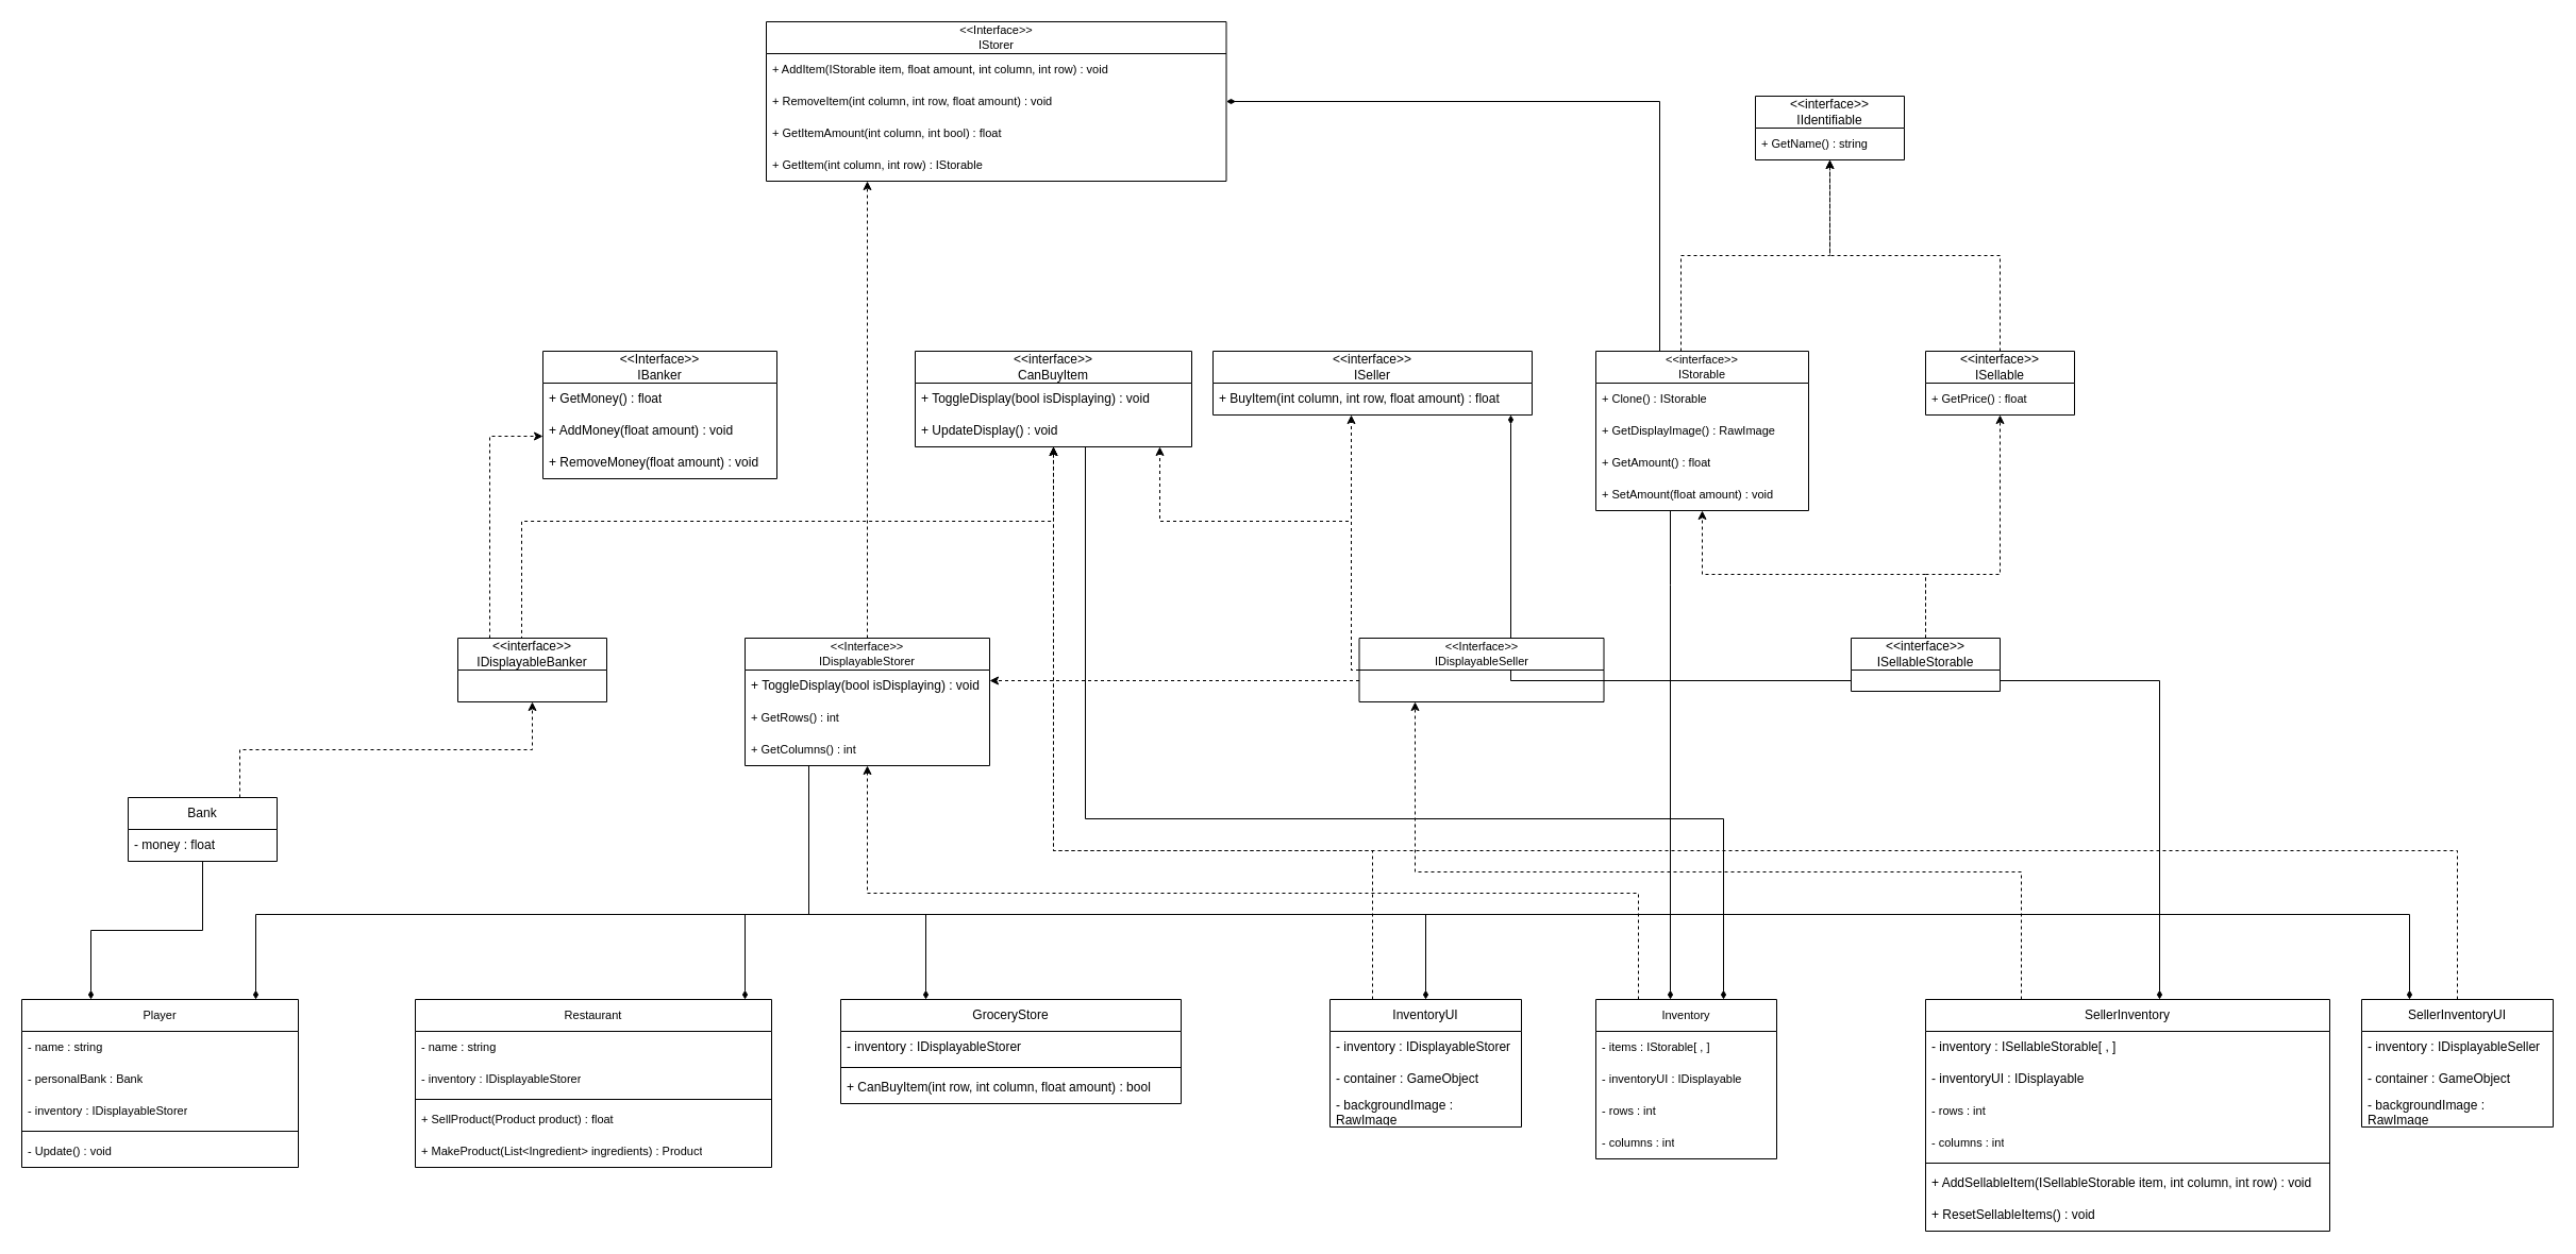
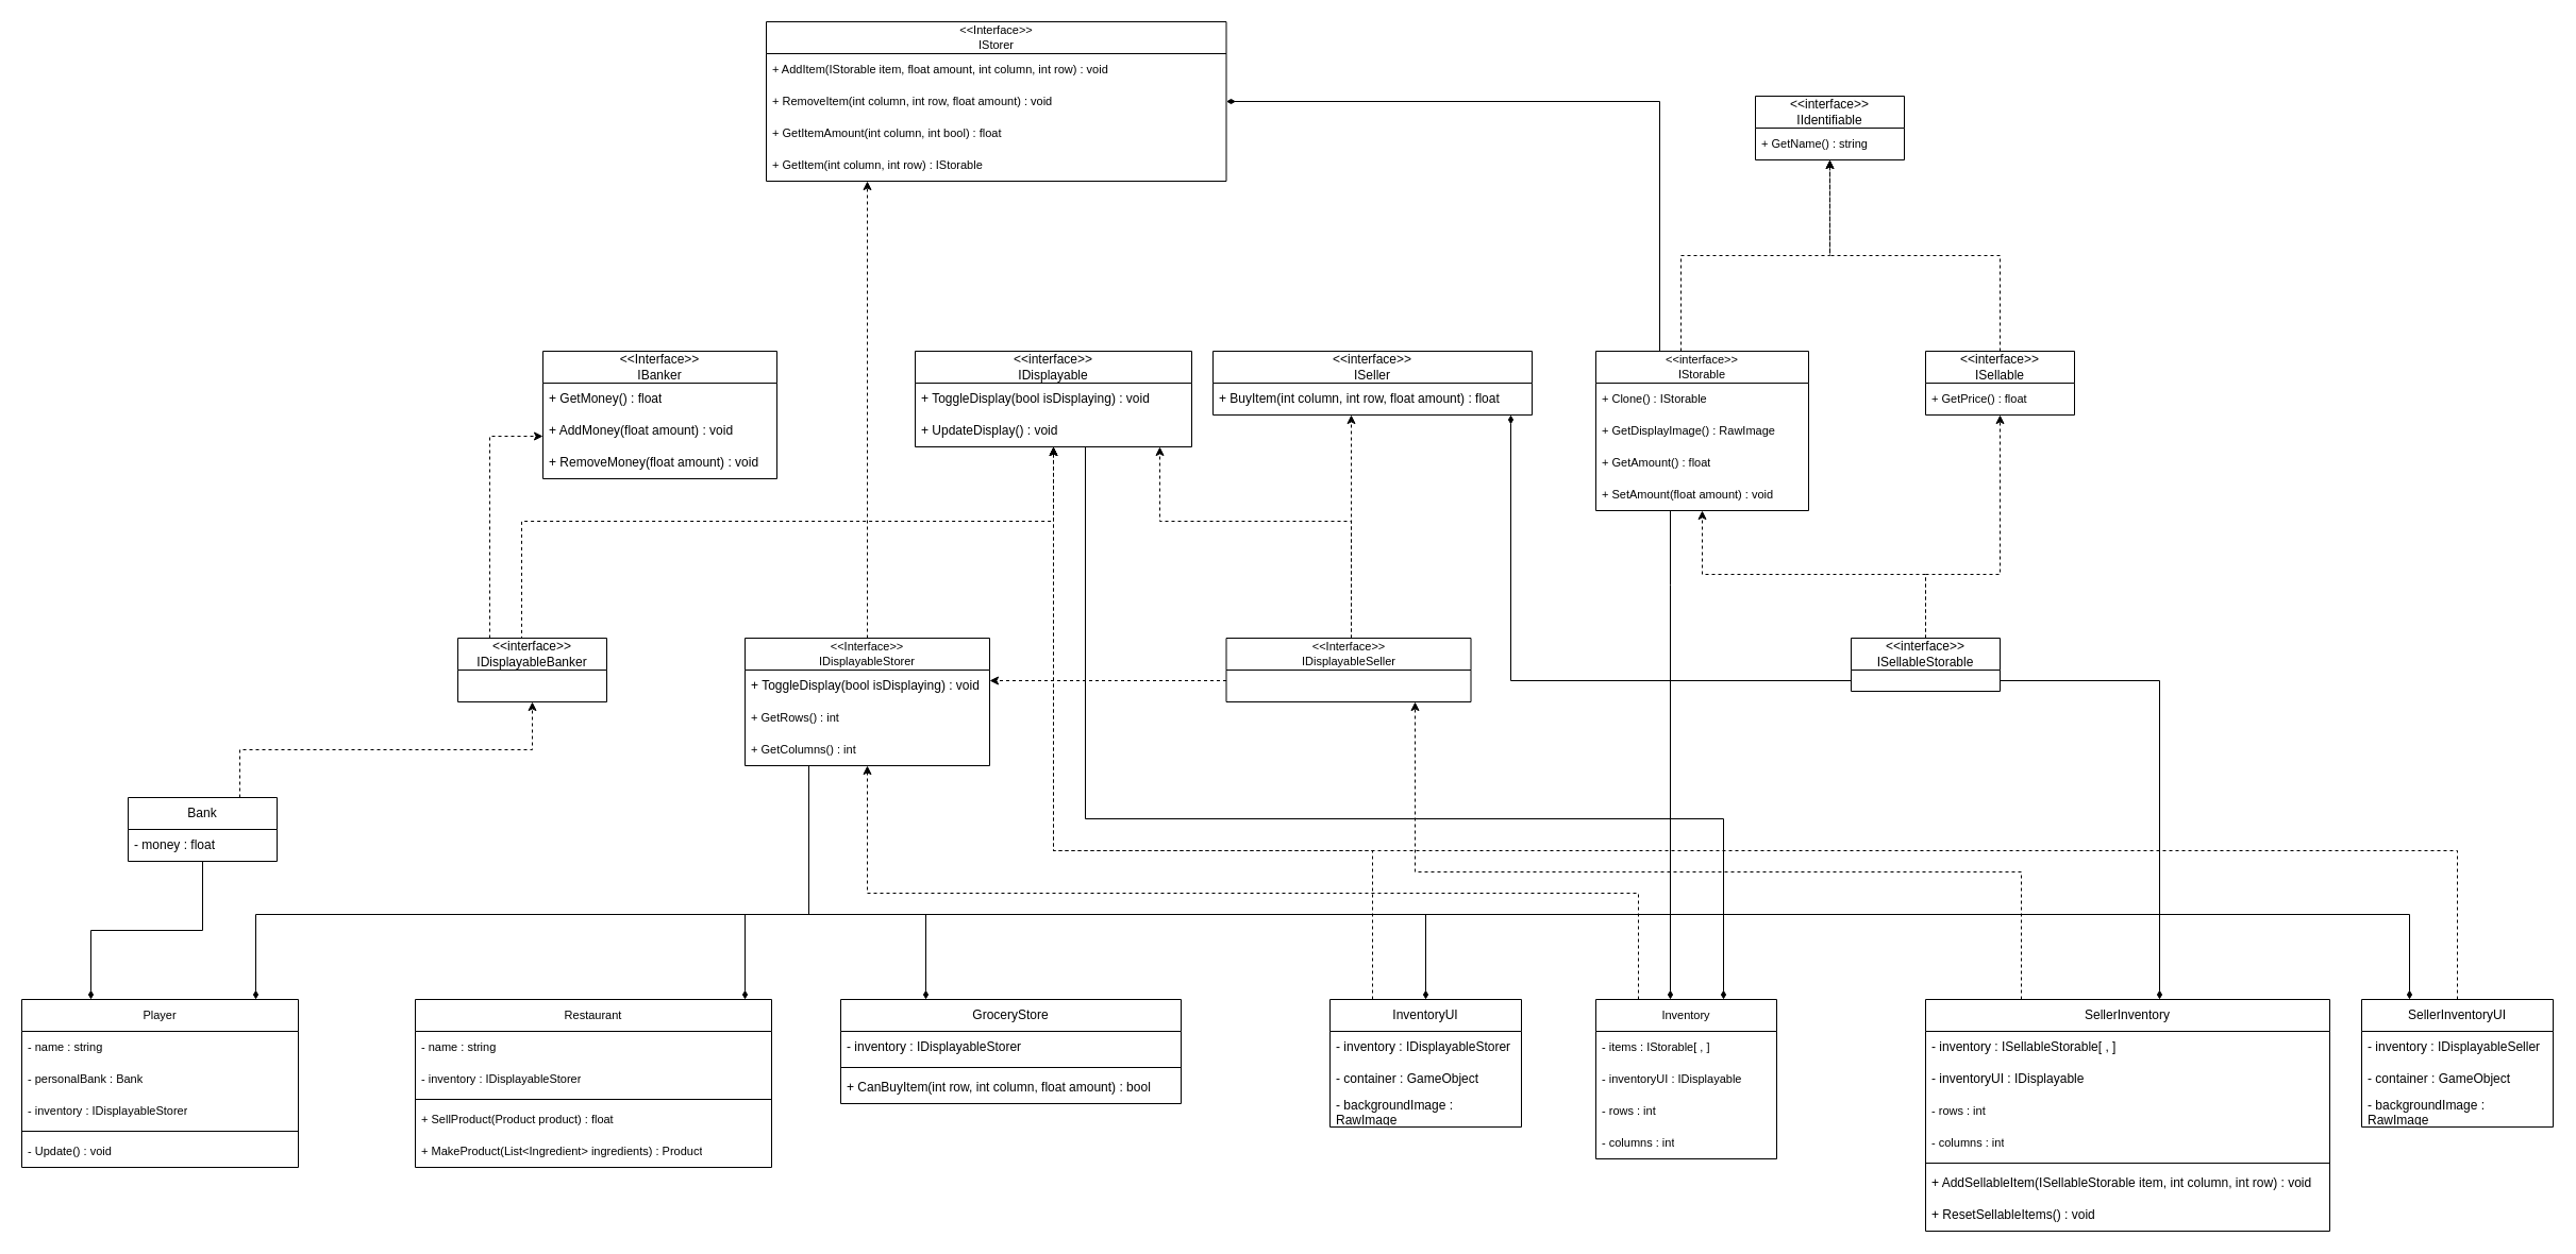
- <mxCell id="23" value="&amp;lt;&amp;lt;interface&amp;gt;&amp;gt;&lt;div&gt;CanBuyItem&lt;/div&gt;" style="swimlane;fontStyle=0;childLayout=stackLayout;horizontal=1;startSize=30;horizontalStack=0;resizeParent=1;resizeParentMax=0;resizeLast=0;collapsible=1;marginBottom=0;whiteSpace=wrap;html=1;" parent="1" vertex="1"><mxGeometry x="860" y="330" width="260" height="90" as="geometry" /></mxCell>
+ <mxCell id="23" value="&amp;lt;&amp;lt;interface&amp;gt;&amp;gt;&lt;div&gt;IDisplayable&lt;/div&gt;" style="swimlane;fontStyle=0;childLayout=stackLayout;horizontal=1;startSize=30;horizontalStack=0;resizeParent=1;resizeParentMax=0;resizeLast=0;collapsible=1;marginBottom=0;whiteSpace=wrap;html=1;" parent="1" vertex="1"><mxGeometry x="860" y="330" width="260" height="90" as="geometry" /></mxCell>
- <mxCell id="94" value="&lt;div&gt;&amp;lt;&amp;lt;Interface&amp;gt;&amp;gt;&lt;/div&gt;IDisplayableSeller" style="swimlane;fontStyle=0;childLayout=stackLayout;horizontal=1;startSize=30;horizontalStack=0;resizeParent=1;resizeParentMax=0;resizeLast=0;collapsible=1;marginBottom=0;whiteSpace=wrap;html=1;fontFamily=Helvetica;fontSize=11;fontColor=default;labelBackgroundColor=default;" parent="1" vertex="1"><mxGeometry x="1277.5" y="600" width="230" height="60" as="geometry" /></mxCell>
+ <mxCell id="94" value="&lt;div&gt;&amp;lt;&amp;lt;Interface&amp;gt;&amp;gt;&lt;/div&gt;IDisplayableSeller" style="swimlane;fontStyle=0;childLayout=stackLayout;horizontal=1;startSize=30;horizontalStack=0;resizeParent=1;resizeParentMax=0;resizeLast=0;collapsible=1;marginBottom=0;whiteSpace=wrap;html=1;fontFamily=Helvetica;fontSize=11;fontColor=default;labelBackgroundColor=default;" parent="1" vertex="1"><mxGeometry x="1152.5" y="600" width="230" height="60" as="geometry" /></mxCell>
